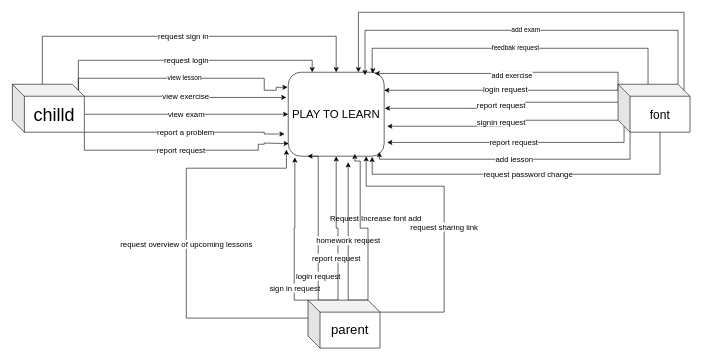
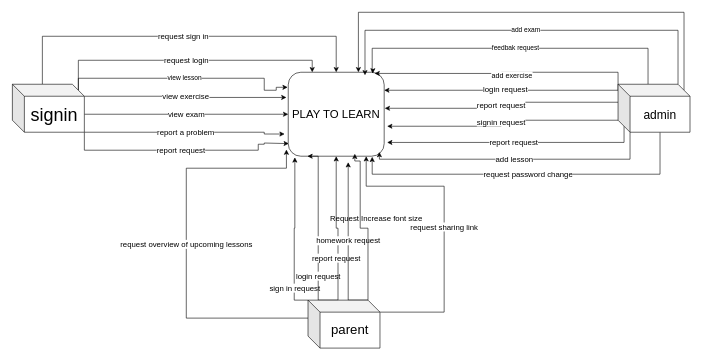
- <mxCell id="9" value="&lt;font style=&quot;font-size: 30px&quot;&gt;chilld&lt;/font&gt;" style="shape=cube;whiteSpace=wrap;html=1;boundedLbl=1;backgroundOutline=1;darkOpacity=0.05;darkOpacity2=0.1;" parent="1" vertex="1"><mxGeometry x="20" y="140" width="120" height="80" as="geometry" /></mxCell>
+ <mxCell id="9" value="&lt;font style=&quot;font-size: 30px&quot;&gt;signin&lt;/font&gt;" style="shape=cube;whiteSpace=wrap;html=1;boundedLbl=1;backgroundOutline=1;darkOpacity=0.05;darkOpacity2=0.1;" parent="1" vertex="1"><mxGeometry x="20" y="140" width="120" height="80" as="geometry" /></mxCell>
- <mxCell id="23" value="&lt;font style=&quot;font-size: 20px&quot;&gt;font&lt;/font&gt;" style="shape=cube;whiteSpace=wrap;html=1;boundedLbl=1;backgroundOutline=1;darkOpacity=0.05;darkOpacity2=0.1;fontSize=13;" parent="1" vertex="1"><mxGeometry x="1030" y="140" width="120" height="80" as="geometry" /></mxCell>
+ <mxCell id="23" value="&lt;font style=&quot;font-size: 20px&quot;&gt;admin&lt;/font&gt;" style="shape=cube;whiteSpace=wrap;html=1;boundedLbl=1;backgroundOutline=1;darkOpacity=0.05;darkOpacity2=0.1;fontSize=13;" parent="1" vertex="1"><mxGeometry x="1030" y="140" width="120" height="80" as="geometry" /></mxCell>
- <mxCell id="32" value="&lt;font style=&quot;font-size: 13px&quot;&gt;Request Increase font add&lt;/font&gt;" style="text;html=1;" vertex="1" parent="1"><mxGeometry x="548" y="350" width="170" height="30" as="geometry" /></mxCell>
+ <mxCell id="32" value="&lt;font style=&quot;font-size: 13px&quot;&gt;Request Increase font size&lt;/font&gt;" style="text;html=1;" vertex="1" parent="1"><mxGeometry x="548" y="350" width="170" height="30" as="geometry" /></mxCell>
